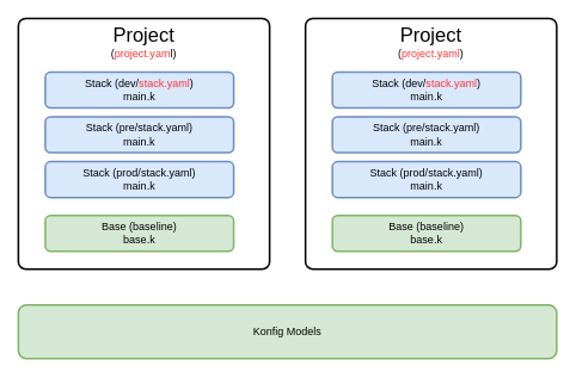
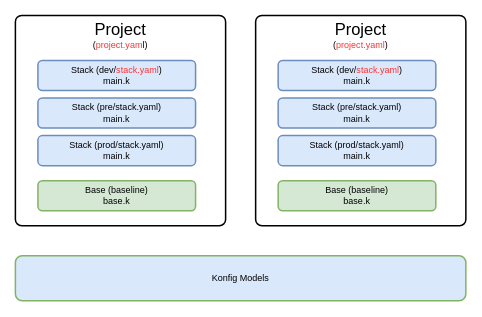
- <mxCell id="14" value="Konfig Models" style="rounded=1;whiteSpace=wrap;html=1;strokeWidth=2;verticalAlign=middle;fillColor=#d5e8d4;strokeColor=#82b366;" parent="1" vertex="1"><mxGeometry x="20" y="340" width="600" height="60" as="geometry" /></mxCell>
+ <mxCell id="14" value="Konfig Models" style="rounded=1;whiteSpace=wrap;html=1;strokeWidth=2;verticalAlign=middle;fillColor=#dae8fc;strokeColor=#82b366;" parent="1" vertex="1"><mxGeometry x="20" y="340" width="600" height="60" as="geometry" /></mxCell>
